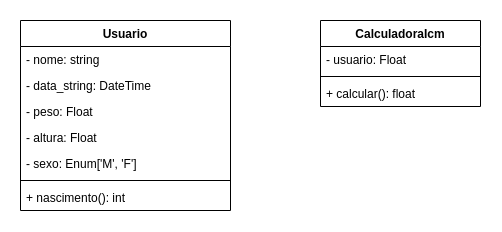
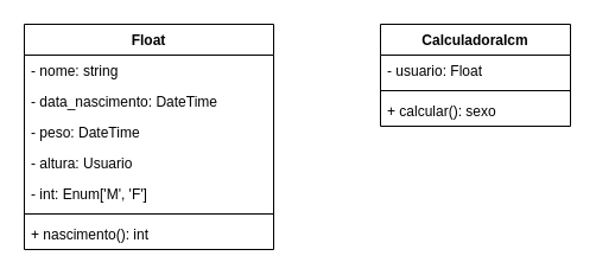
- <mxCell id="2" value="Usuario" style="swimlane;fontStyle=1;align=center;verticalAlign=top;childLayout=stackLayout;horizontal=1;startSize=26;horizontalStack=0;resizeParent=1;resizeParentMax=0;resizeLast=0;collapsible=1;marginBottom=0;whiteSpace=wrap;html=1;" vertex="1" parent="1"><mxGeometry x="20" y="20" width="210" height="190" as="geometry" /></mxCell>
+ <mxCell id="2" value="Float" style="swimlane;fontStyle=1;align=center;verticalAlign=top;childLayout=stackLayout;horizontal=1;startSize=26;horizontalStack=0;resizeParent=1;resizeParentMax=0;resizeLast=0;collapsible=1;marginBottom=0;whiteSpace=wrap;html=1;" vertex="1" parent="1"><mxGeometry x="20" y="20" width="210" height="190" as="geometry" /></mxCell>
- <mxCell id="4" value="- data_string: DateTime" style="text;strokeColor=none;fillColor=none;align=left;verticalAlign=top;spacingLeft=4;spacingRight=4;overflow=hidden;rotatable=0;points=[[0,0.5],[1,0.5]];portConstraint=eastwest;whiteSpace=wrap;html=1;" vertex="1" parent="2"><mxGeometry y="52" width="210" height="26" as="geometry" /></mxCell>
+ <mxCell id="4" value="- data_nascimento: DateTime" style="text;strokeColor=none;fillColor=none;align=left;verticalAlign=top;spacingLeft=4;spacingRight=4;overflow=hidden;rotatable=0;points=[[0,0.5],[1,0.5]];portConstraint=eastwest;whiteSpace=wrap;html=1;" vertex="1" parent="2"><mxGeometry y="52" width="210" height="26" as="geometry" /></mxCell>
- <mxCell id="13" value="+ calcular(): float" style="text;strokeColor=none;fillColor=none;align=left;verticalAlign=top;spacingLeft=4;spacingRight=4;overflow=hidden;rotatable=0;points=[[0,0.5],[1,0.5]];portConstraint=eastwest;whiteSpace=wrap;html=1;" vertex="1" parent="10"><mxGeometry y="60" width="160" height="26" as="geometry" /></mxCell>
+ <mxCell id="13" value="+ calcular(): sexo" style="text;strokeColor=none;fillColor=none;align=left;verticalAlign=top;spacingLeft=4;spacingRight=4;overflow=hidden;rotatable=0;points=[[0,0.5],[1,0.5]];portConstraint=eastwest;whiteSpace=wrap;html=1;" vertex="1" parent="10"><mxGeometry y="60" width="160" height="26" as="geometry" /></mxCell>
- <mxCell id="5" value="- peso: Float" style="text;strokeColor=none;fillColor=none;align=left;verticalAlign=top;spacingLeft=4;spacingRight=4;overflow=hidden;rotatable=0;points=[[0,0.5],[1,0.5]];portConstraint=eastwest;whiteSpace=wrap;html=1;" vertex="1" parent="2"><mxGeometry y="78" width="210" height="26" as="geometry" /></mxCell>
+ <mxCell id="5" value="- peso: DateTime" style="text;strokeColor=none;fillColor=none;align=left;verticalAlign=top;spacingLeft=4;spacingRight=4;overflow=hidden;rotatable=0;points=[[0,0.5],[1,0.5]];portConstraint=eastwest;whiteSpace=wrap;html=1;" vertex="1" parent="2"><mxGeometry y="78" width="210" height="26" as="geometry" /></mxCell>
- <mxCell id="6" value="- altura: Float" style="text;strokeColor=none;fillColor=none;align=left;verticalAlign=top;spacingLeft=4;spacingRight=4;overflow=hidden;rotatable=0;points=[[0,0.5],[1,0.5]];portConstraint=eastwest;whiteSpace=wrap;html=1;" vertex="1" parent="2"><mxGeometry y="104" width="210" height="26" as="geometry" /></mxCell>
+ <mxCell id="6" value="- altura: Usuario" style="text;strokeColor=none;fillColor=none;align=left;verticalAlign=top;spacingLeft=4;spacingRight=4;overflow=hidden;rotatable=0;points=[[0,0.5],[1,0.5]];portConstraint=eastwest;whiteSpace=wrap;html=1;" vertex="1" parent="2"><mxGeometry y="104" width="210" height="26" as="geometry" /></mxCell>
- <mxCell id="7" value="- sexo: Enum['M', 'F']" style="text;strokeColor=none;fillColor=none;align=left;verticalAlign=top;spacingLeft=4;spacingRight=4;overflow=hidden;rotatable=0;points=[[0,0.5],[1,0.5]];portConstraint=eastwest;whiteSpace=wrap;html=1;" vertex="1" parent="2"><mxGeometry y="130" width="210" height="26" as="geometry" /></mxCell>
+ <mxCell id="7" value="- int: Enum['M', 'F']" style="text;strokeColor=none;fillColor=none;align=left;verticalAlign=top;spacingLeft=4;spacingRight=4;overflow=hidden;rotatable=0;points=[[0,0.5],[1,0.5]];portConstraint=eastwest;whiteSpace=wrap;html=1;" vertex="1" parent="2"><mxGeometry y="130" width="210" height="26" as="geometry" /></mxCell>
